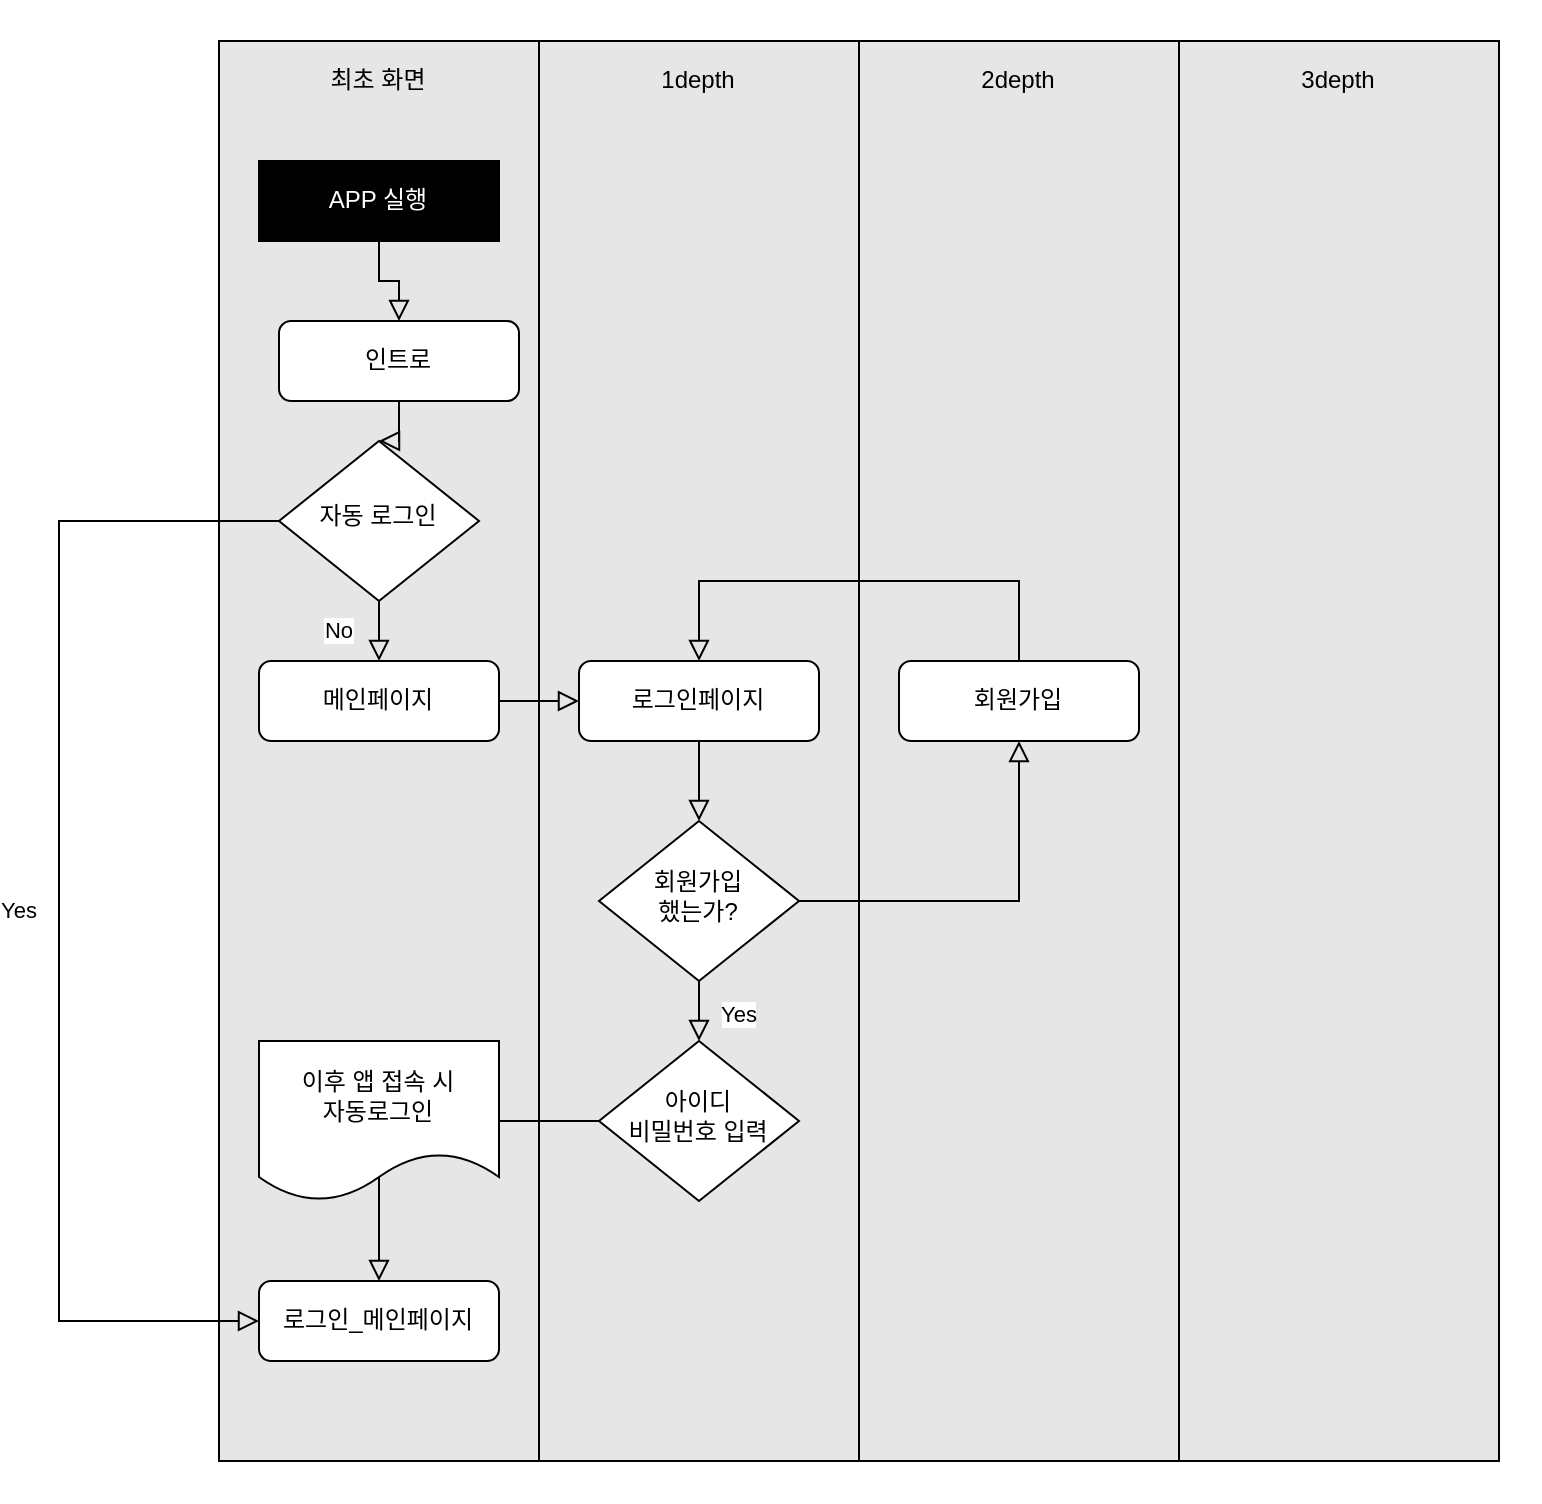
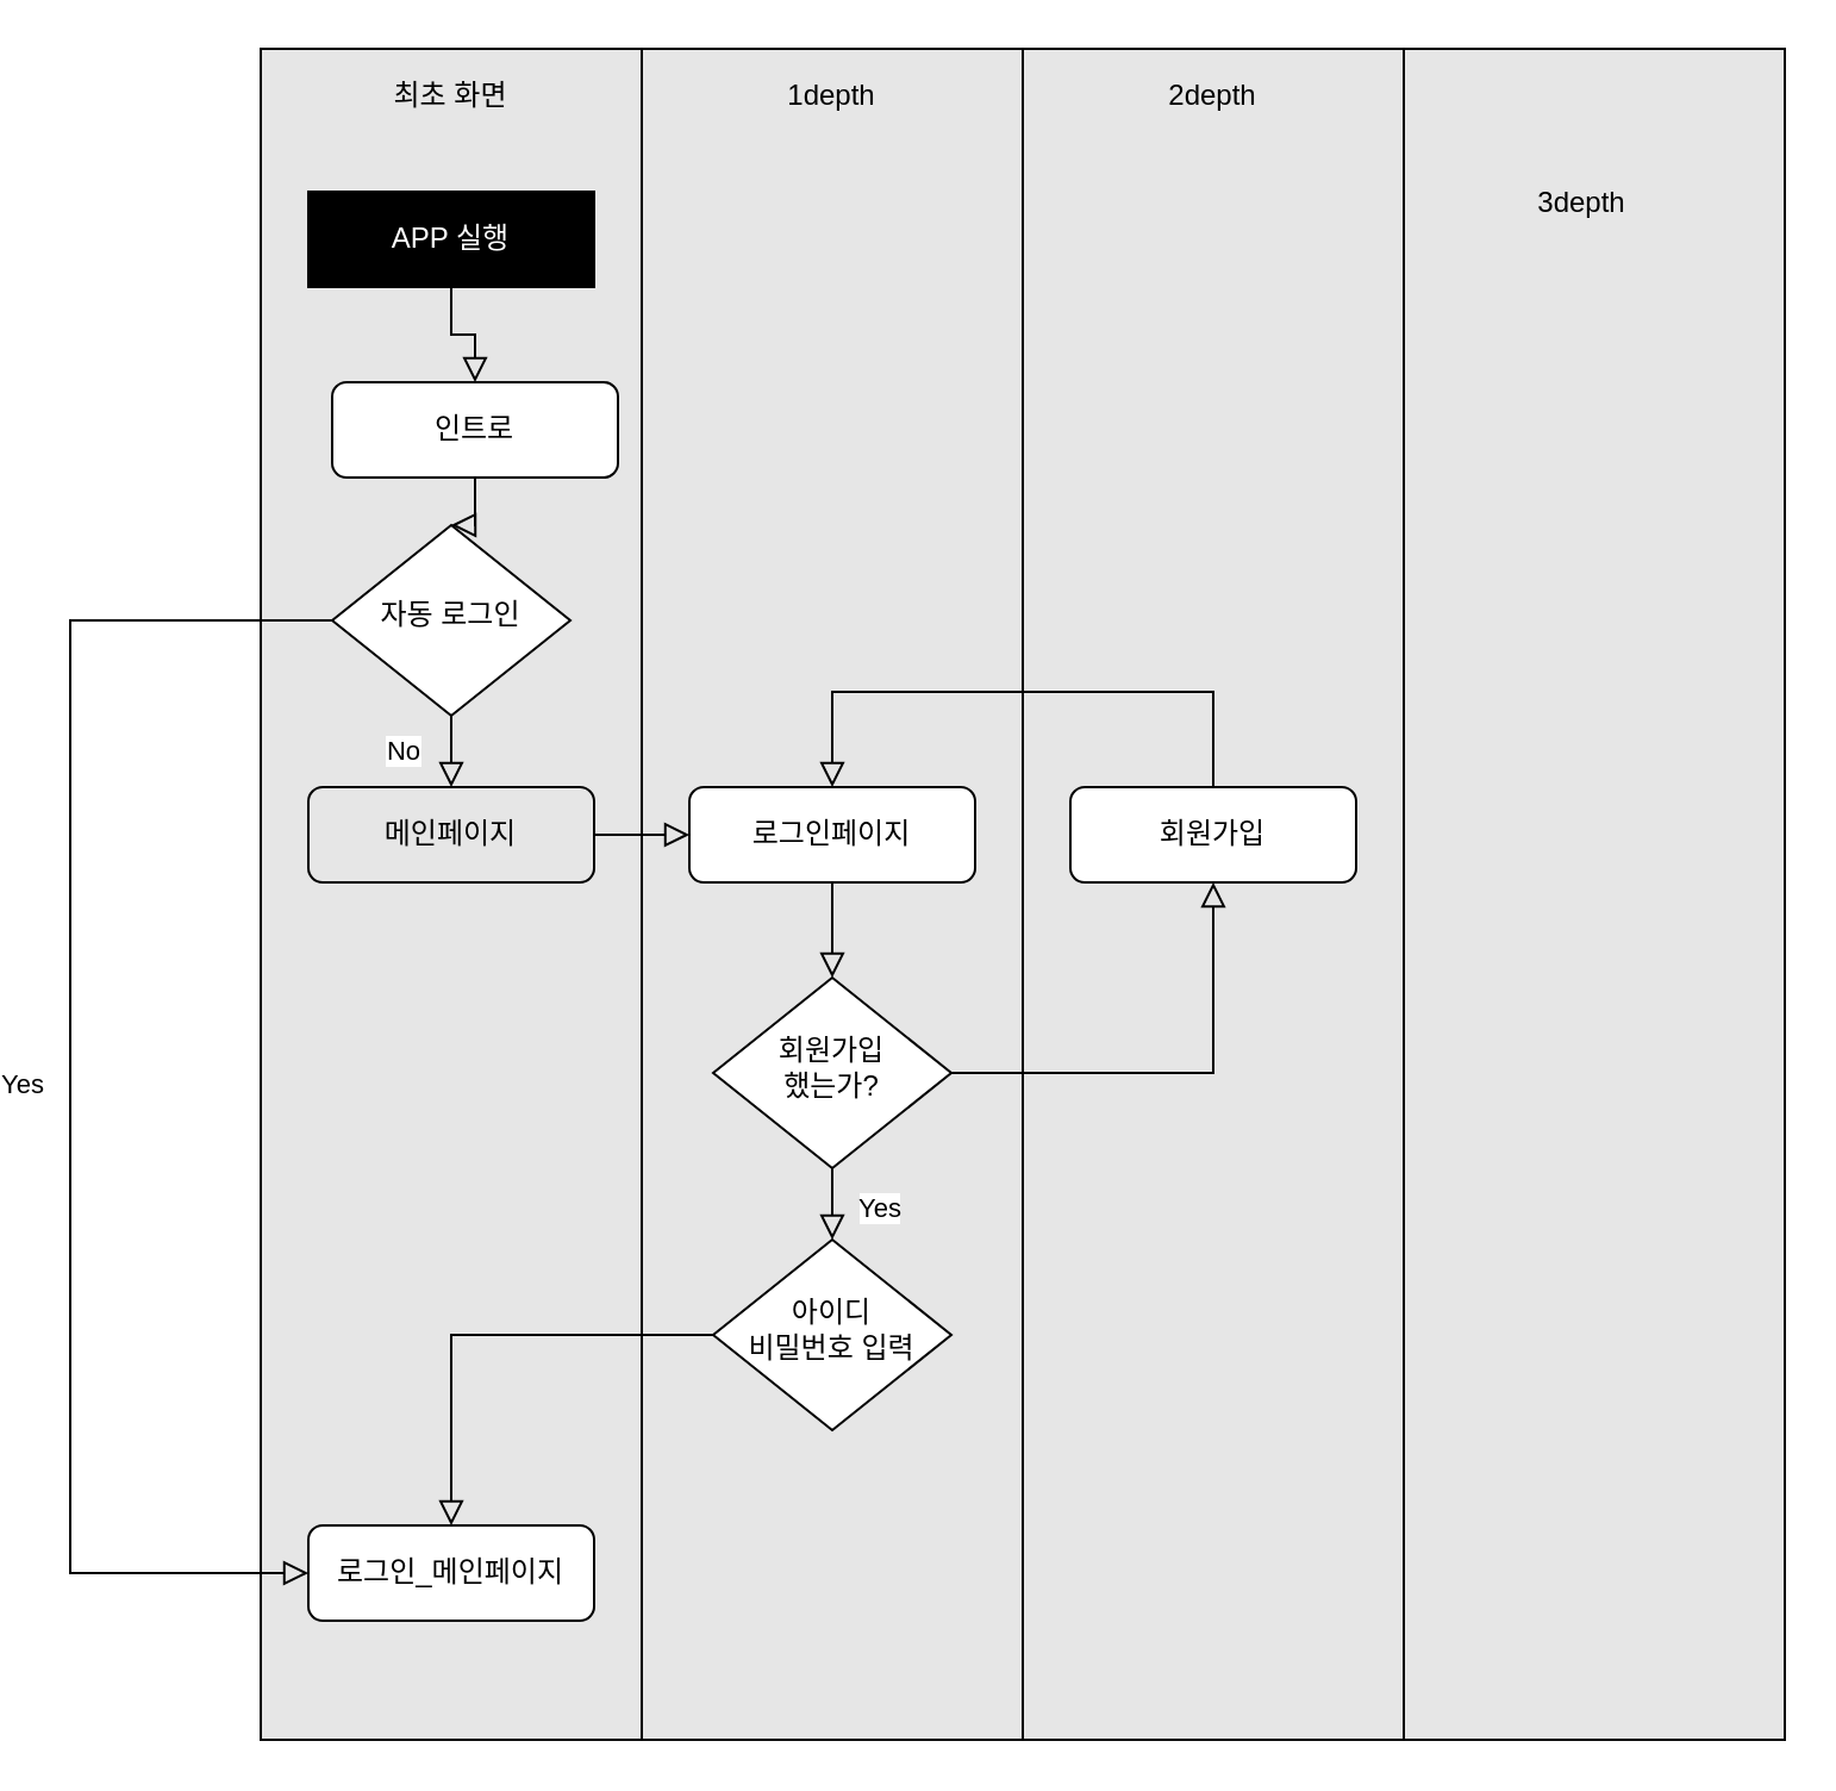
- <mxCell id="29" value="3depth" style="text;html=1;strokeColor=none;fillColor=none;align=center;verticalAlign=middle;whiteSpace=wrap;rounded=0;fontColor=#000000;" vertex="1" parent="1"><mxGeometry x="630" width="60" height="20" as="geometry" y="30" /></mxCell>
+ <mxCell id="29" value="3depth" style="text;html=1;strokeColor=none;fillColor=none;align=center;verticalAlign=middle;whiteSpace=wrap;rounded=0;fontColor=#000000;" vertex="1" parent="1"><mxGeometry x="625" y="75" width="60" height="20" as="geometry" /></mxCell>
- <mxCell id="10" value="메인페이지" style="rounded=1;whiteSpace=wrap;html=1;fontSize=12;glass=0;strokeWidth=1;shadow=0;" vertex="1" parent="1"><mxGeometry x="120" y="330" width="120" height="40" as="geometry" /></mxCell>
+ <mxCell id="10" value="메인페이지" style="rounded=1;whiteSpace=wrap;html=1;fontSize=12;glass=0;strokeWidth=1;shadow=0;fillColor=#e6e6e6;" vertex="1" parent="1"><mxGeometry x="120" y="330" width="120" height="40" as="geometry" /></mxCell>
- <mxCell id="24" value="이후 앱 접속 시&lt;br&gt;자동로그인" style="shape=document;whiteSpace=wrap;html=1;boundedLbl=1;rounded=0;" vertex="1" parent="1"><mxGeometry x="120" y="520" width="120" height="80" as="geometry" /></mxCell>
